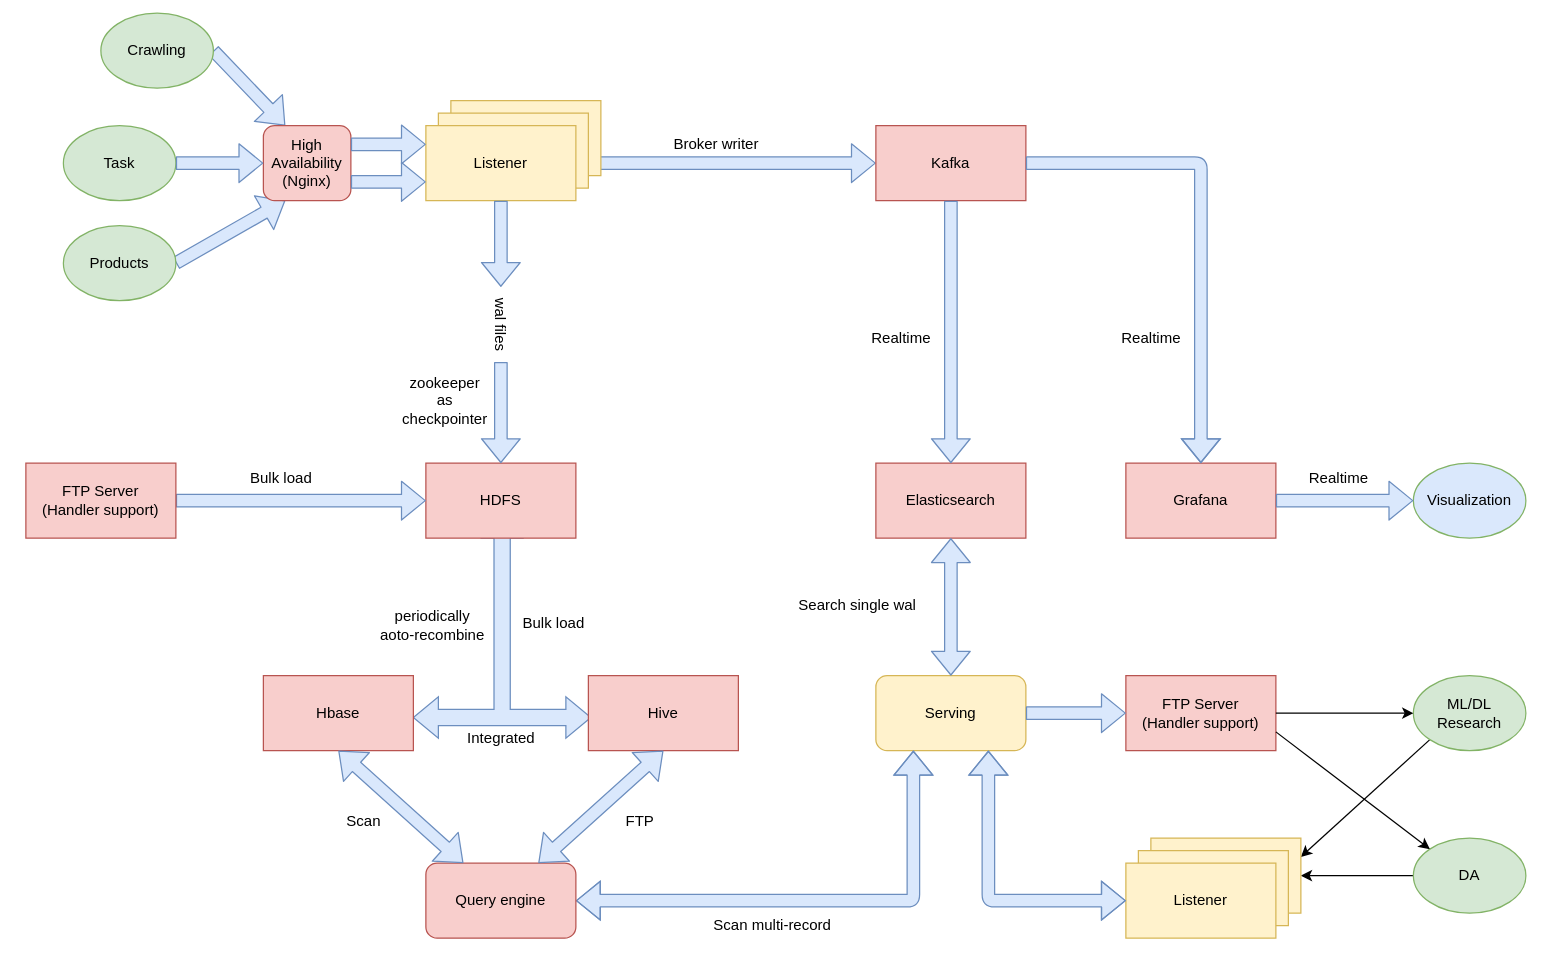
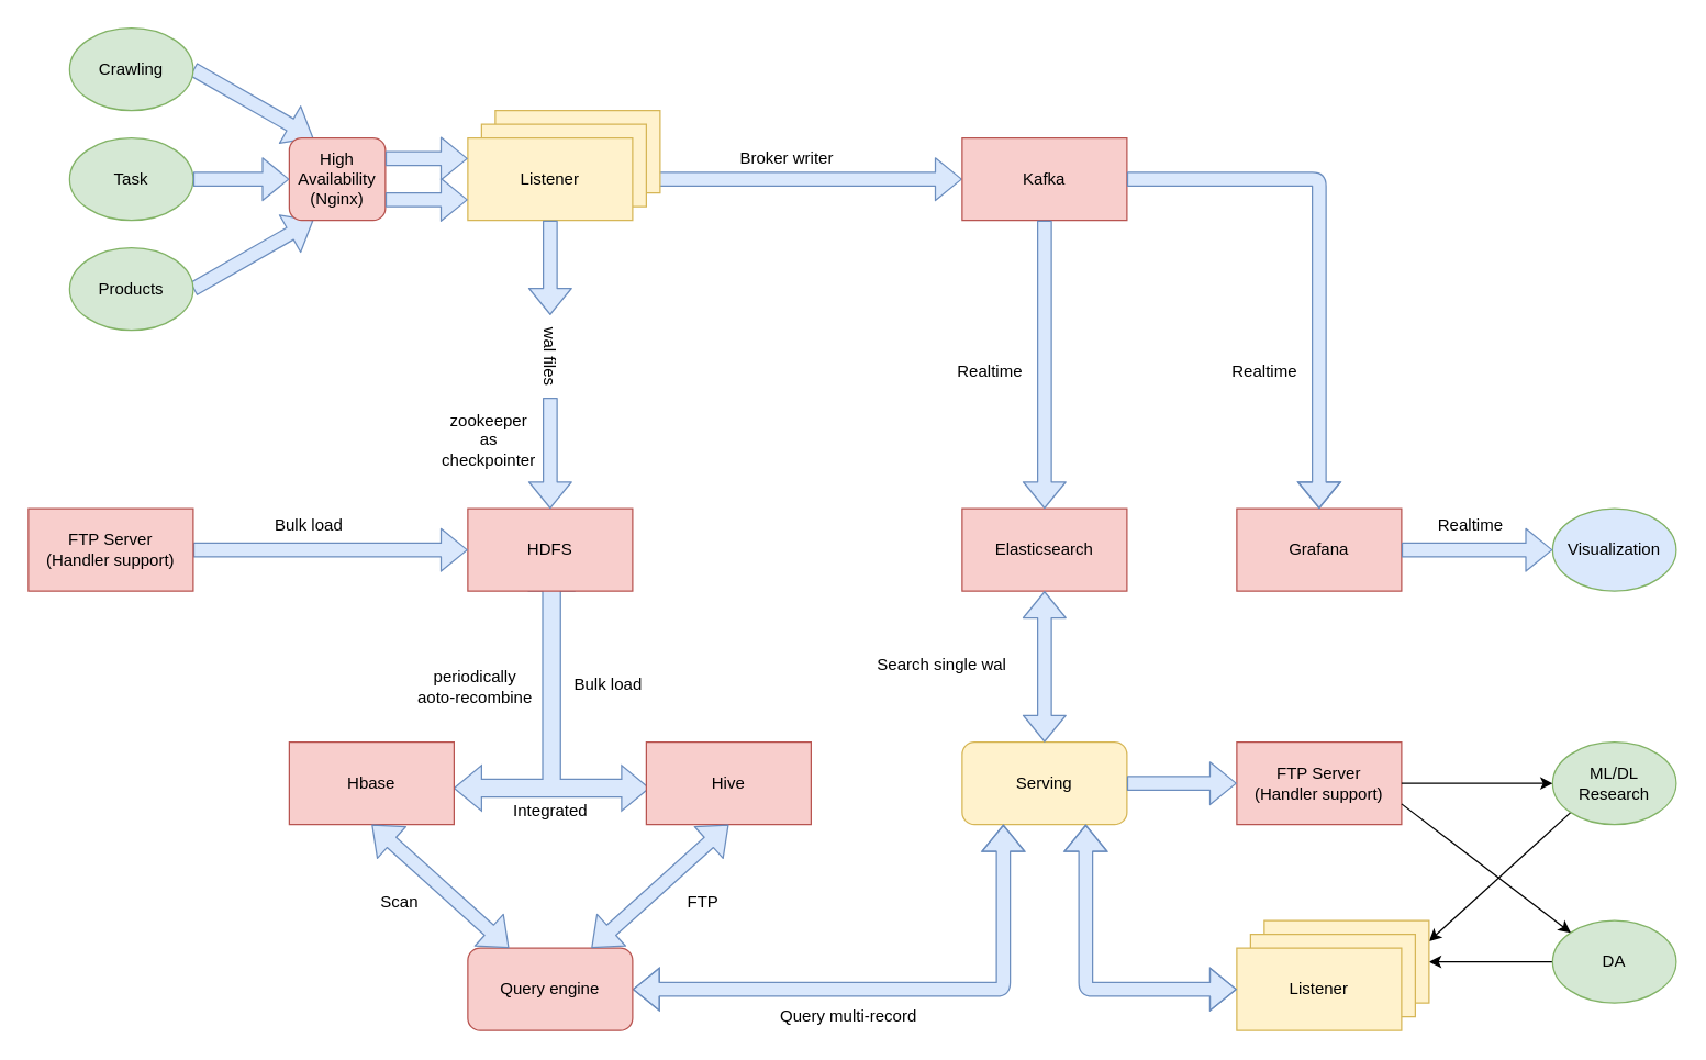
- <mxCell id="18" value="Crawling" style="ellipse;whiteSpace=wrap;html=1;fillColor=#d5e8d4;strokeColor=#82b366;" vertex="1" parent="1"><mxGeometry x="80" y="10" width="90" height="60" as="geometry" /></mxCell>
+ <mxCell id="18" value="Crawling" style="ellipse;whiteSpace=wrap;html=1;fillColor=#d5e8d4;strokeColor=#82b366;" vertex="1" parent="1"><mxGeometry x="50" y="20" width="90" height="60" as="geometry" /></mxCell>
- <mxCell id="33" value="Scan multi-record" style="text;html=1;align=center;verticalAlign=middle;resizable=0;points=[];autosize=1;" vertex="1" parent="1"><mxGeometry x="562" y="730" width="110" height="20" as="geometry" /></mxCell>
+ <mxCell id="33" value="Query multi-record" style="text;html=1;align=center;verticalAlign=middle;resizable=0;points=[];autosize=1;" vertex="1" parent="1"><mxGeometry x="562" y="730" width="110" height="20" as="geometry" /></mxCell>
